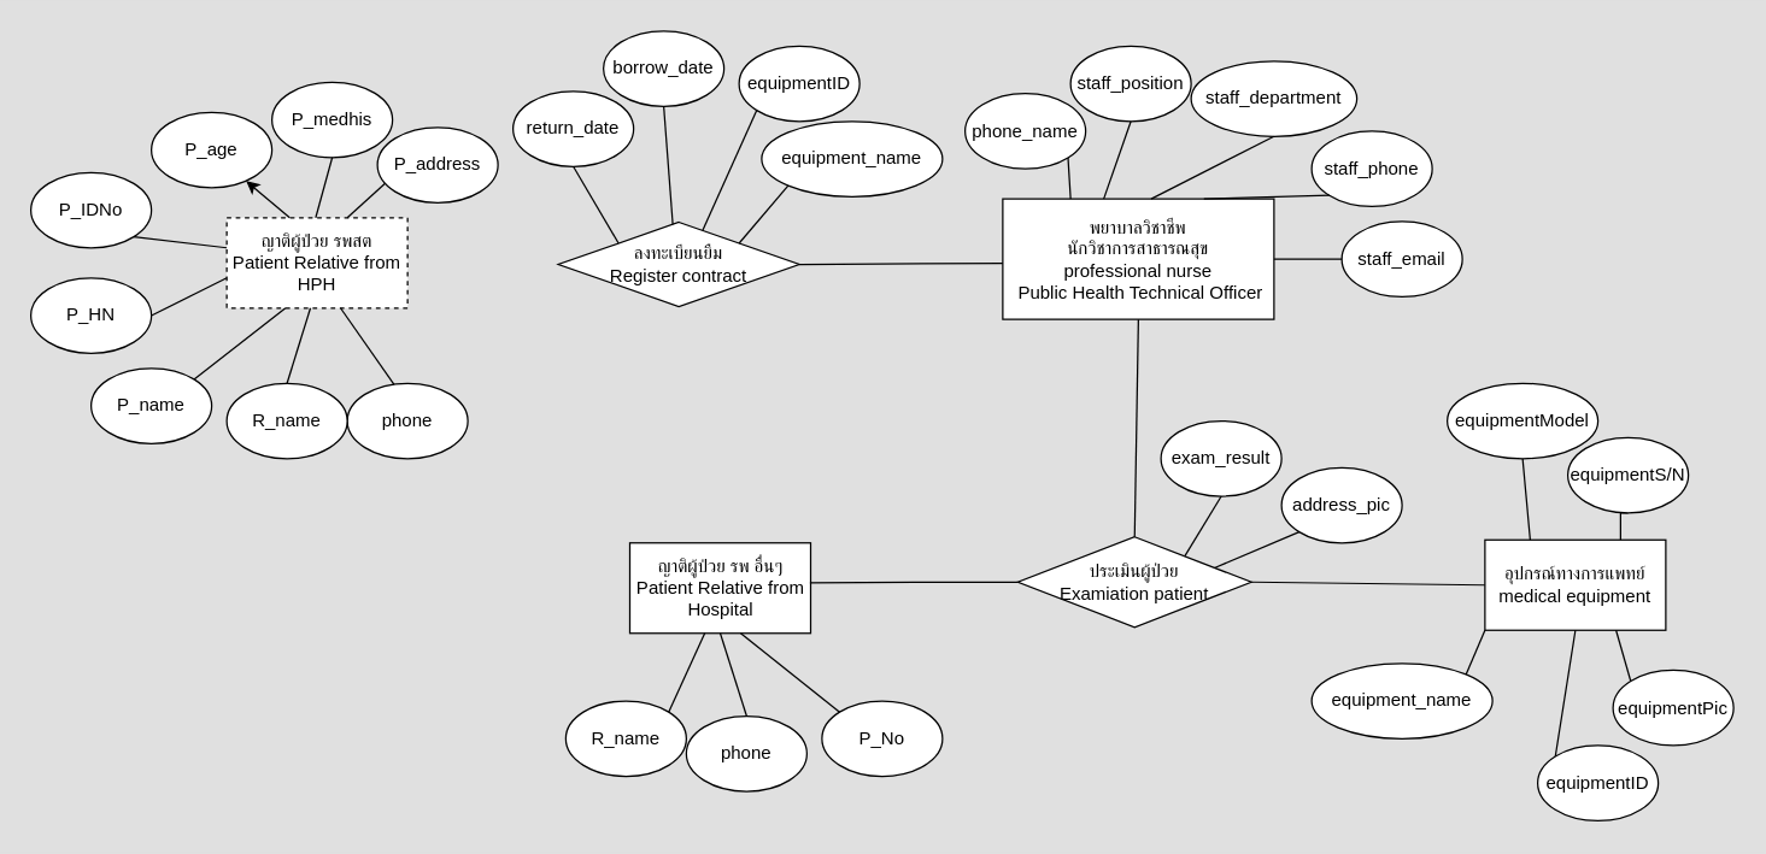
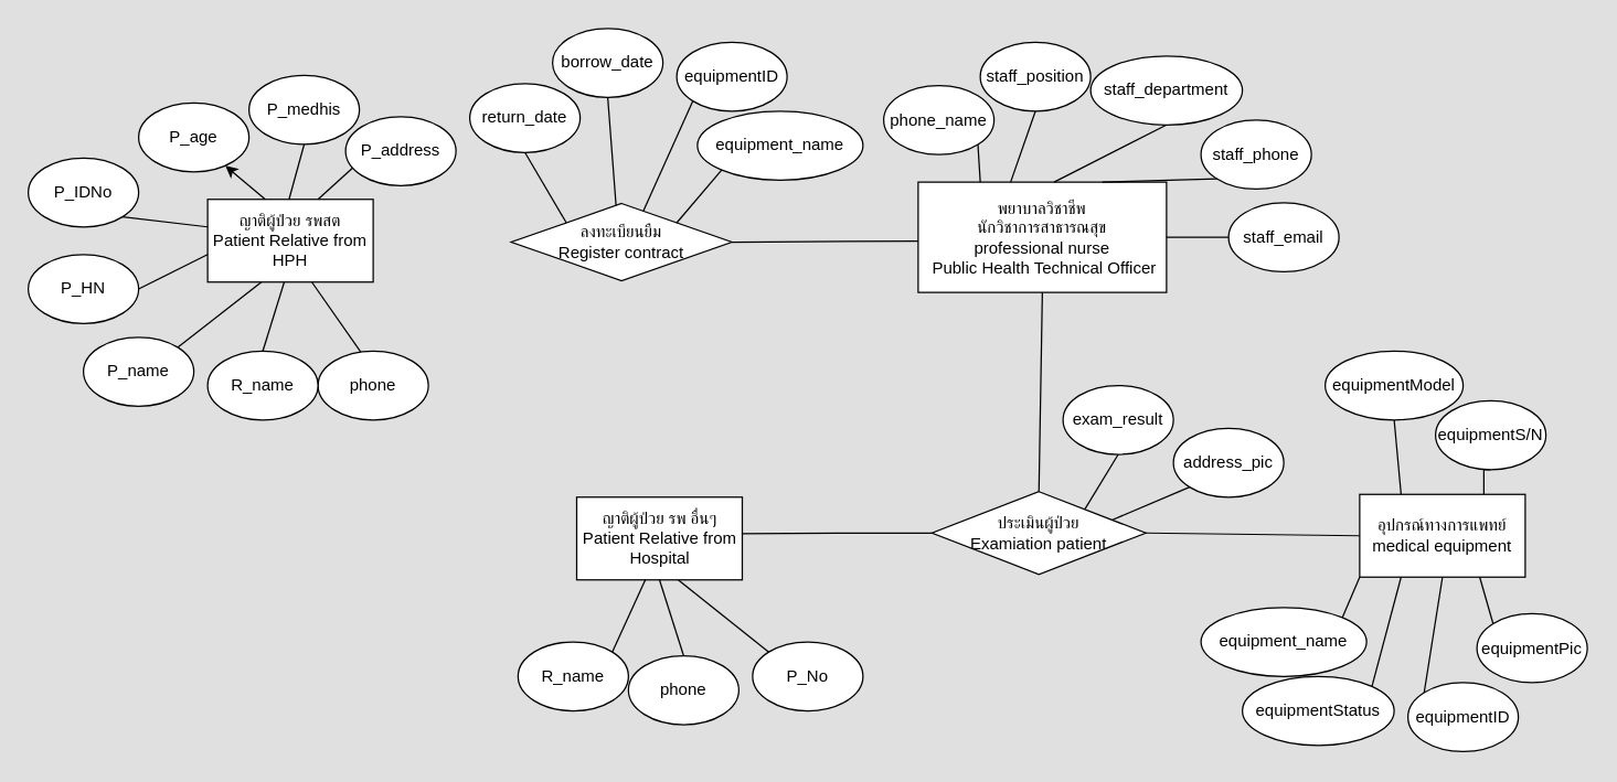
- <mxCell id="5" value="ญาติผู้ป่วย รพสต&lt;br&gt;Patient Relative from HPH" style="rounded=0;whiteSpace=wrap;html=1;dashed=1;" vertex="1" parent="4"><mxGeometry x="130" y="90" width="120" height="60" as="geometry" /></mxCell>
+ <mxCell id="5" value="ญาติผู้ป่วย รพสต&lt;br&gt;Patient Relative from HPH" style="rounded=0;whiteSpace=wrap;html=1;" vertex="1" parent="4"><mxGeometry x="130" y="90" width="120" height="60" as="geometry" /></mxCell>
+ <mxCell id="55" style="rounded=0;orthogonalLoop=1;jettySize=auto;html=1;exitX=1;exitY=0;exitDx=0;exitDy=0;entryX=0.25;entryY=1;entryDx=0;entryDy=0;endArrow=none;endFill=0;" edge="1" parent="1" source="56" target="57"><mxGeometry relative="1" as="geometry" /></mxCell>
+ <mxCell id="56" value="equipmentStatus" style="ellipse;whiteSpace=wrap;html=1;" vertex="1" parent="1"><mxGeometry x="900" y="490" width="110" height="50" as="geometry" /></mxCell>
